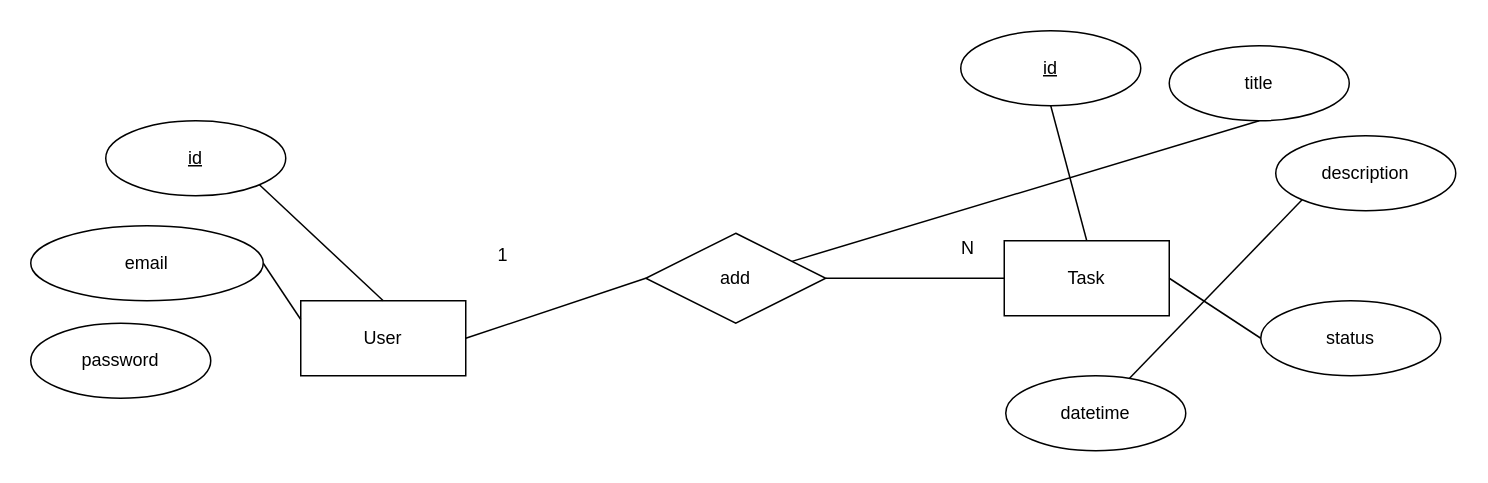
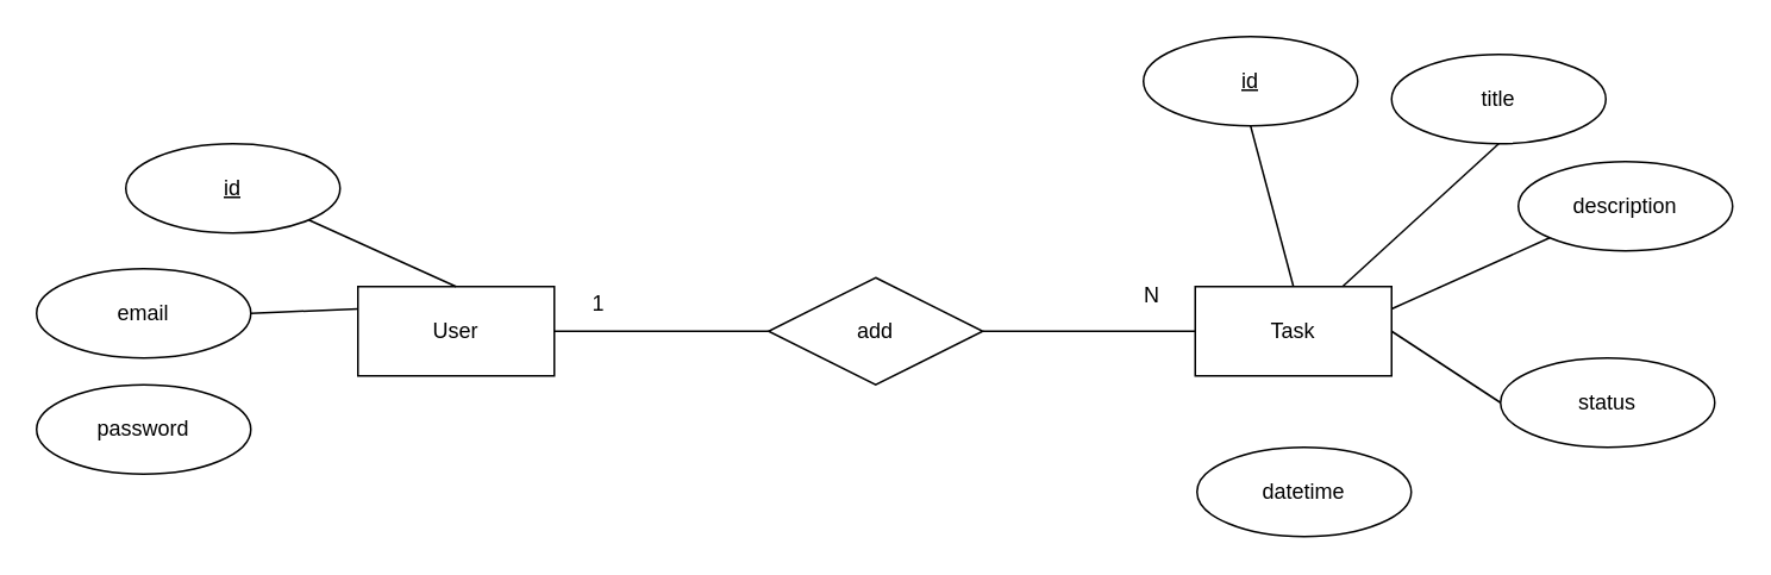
- <mxCell id="18" value="" style="endArrow=none;html=1;rounded=0;exitX=0.5;exitY=1;exitDx=0;exitDy=0;" edge="1" parent="1" source="3" target="12"><mxGeometry relative="1" as="geometry"><mxPoint x="690" y="70" as="sourcePoint" /><mxPoint x="808" y="178" as="targetPoint" /></mxGeometry></mxCell>
+ <mxCell id="18" value="" style="endArrow=none;html=1;rounded=0;exitX=0.5;exitY=1;exitDx=0;exitDy=0;entryX=0.75;entryY=0;entryDx=0;entryDy=0;" edge="1" parent="1" source="3" target="2"><mxGeometry relative="1" as="geometry"><mxPoint x="690" y="70" as="sourcePoint" /><mxPoint x="808" y="178" as="targetPoint" /></mxGeometry></mxCell>
- <mxCell id="10" value="email" style="ellipse;whiteSpace=wrap;html=1;fontStyle=0" vertex="1" parent="1"><mxGeometry x="20" y="150" width="155" height="50" as="geometry" /></mxCell>
+ <mxCell id="10" value="email" style="ellipse;whiteSpace=wrap;html=1;fontStyle=0" vertex="1" parent="1"><mxGeometry x="20" y="150" width="120" height="50" as="geometry" /></mxCell>
- <mxCell id="19" value="" style="endArrow=none;html=1;rounded=0;exitX=0;exitY=1;exitDx=0;exitDy=0;" edge="1" parent="1" source="6" target="4"><mxGeometry relative="1" as="geometry"><mxPoint x="800" y="95" as="sourcePoint" /><mxPoint x="854" y="195" as="targetPoint" /></mxGeometry></mxCell>
+ <mxCell id="19" value="" style="endArrow=none;html=1;rounded=0;exitX=0;exitY=1;exitDx=0;exitDy=0;entryX=1;entryY=0.25;entryDx=0;entryDy=0;" edge="1" parent="1" source="6" target="2"><mxGeometry relative="1" as="geometry"><mxPoint x="800" y="95" as="sourcePoint" /><mxPoint x="854" y="195" as="targetPoint" /></mxGeometry></mxCell>
- <mxCell id="8" value="User" style="rounded=0;whiteSpace=wrap;html=1;" vertex="1" parent="1"><mxGeometry x="200" y="200" width="110" height="50" as="geometry" /></mxCell>
+ <mxCell id="8" value="User" style="rounded=0;whiteSpace=wrap;html=1;" vertex="1" parent="1"><mxGeometry x="200" y="160" width="110" height="50" as="geometry" /></mxCell>
